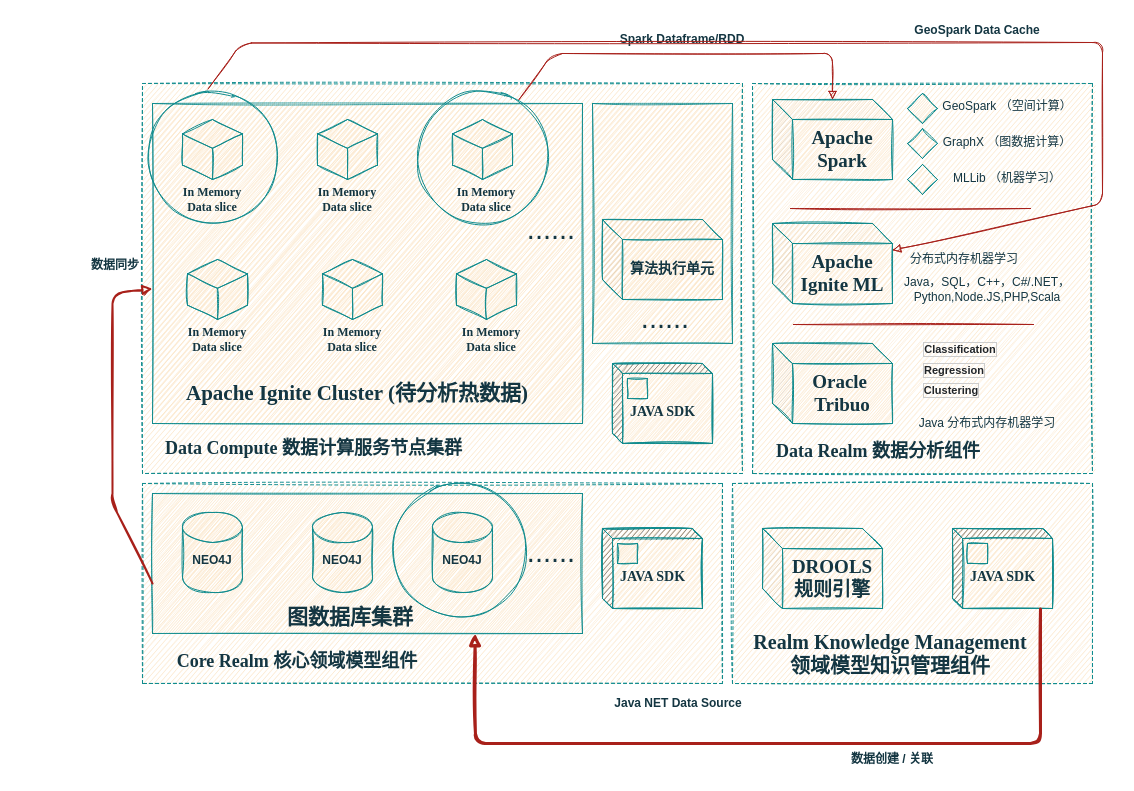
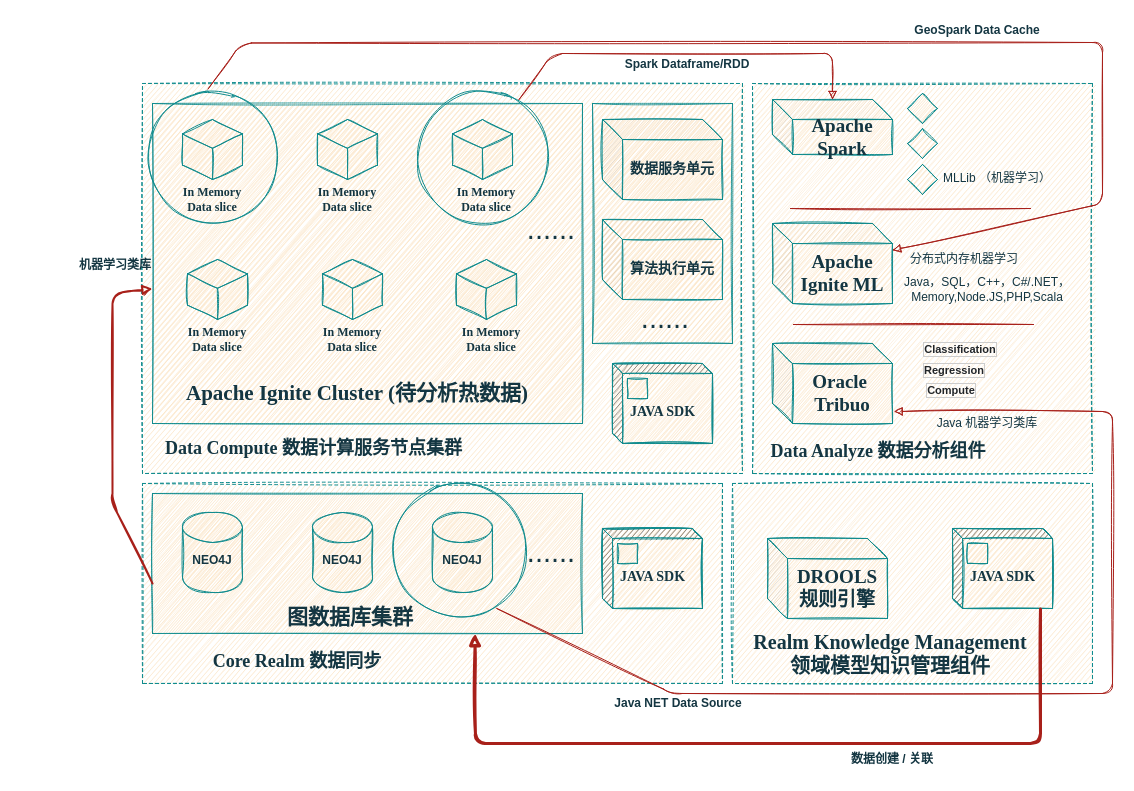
- <mxCell id="46" value="Spark Dataframe/RDD" style="text;html=1;strokeColor=none;fillColor=none;align=center;verticalAlign=middle;whiteSpace=wrap;fontStyle=1;sketch=1;labelBackgroundColor=none;fontColor=#143642;" parent="1" vertex="1"><mxGeometry x="587" y="29" width="190" height="20" as="geometry" /></mxCell>
+ <mxCell id="46" value="Spark Dataframe/RDD" style="text;html=1;strokeColor=none;fillColor=none;align=center;verticalAlign=middle;whiteSpace=wrap;fontStyle=1;sketch=1;labelBackgroundColor=none;fontColor=#143642;" parent="1" vertex="1"><mxGeometry x="592" y="54" width="190" height="20" as="geometry" /></mxCell>
- <mxCell id="49" value="GeoSpark （空间计算）" style="text;html=1;strokeColor=none;fillColor=none;align=center;verticalAlign=middle;whiteSpace=wrap;sketch=1;labelBackgroundColor=none;fontColor=#143642;" parent="1" vertex="1"><mxGeometry x="937" y="96" width="140" height="20" as="geometry" /></mxCell>
- <mxCell id="42" value="&lt;span style=&quot;font-size: 19px&quot;&gt;&lt;b&gt;Apache Spark&lt;/b&gt;&lt;/span&gt;" style="shape=cube;whiteSpace=wrap;html=1;boundedLbl=1;backgroundOutline=1;darkOpacity=0.05;darkOpacity2=0.1;strokeColor=#0F8B8D;fontFamily=Times New Roman;fillColor=#FAE5C7;sketch=1;labelBackgroundColor=none;fontColor=#143642;" parent="1" vertex="1"><mxGeometry x="772" y="99" width="120" height="80" as="geometry" /></mxCell>
+ <mxCell id="42" value="&lt;span style=&quot;font-size: 19px&quot;&gt;&lt;b&gt;Apache Spark&lt;/b&gt;&lt;/span&gt;" style="shape=cube;whiteSpace=wrap;html=1;boundedLbl=1;backgroundOutline=1;darkOpacity=0.05;darkOpacity2=0.1;strokeColor=#0F8B8D;fontFamily=Times New Roman;fillColor=#FAE5C7;sketch=1;labelBackgroundColor=none;fontColor=#143642;" parent="1" vertex="1"><mxGeometry x="772" y="99" width="120" height="55" as="geometry" /></mxCell>
- <mxCell id="52" value="GraphX （图数据计算）" style="text;html=1;strokeColor=none;fillColor=none;align=center;verticalAlign=middle;whiteSpace=wrap;sketch=1;labelBackgroundColor=none;fontColor=#143642;" parent="1" vertex="1"><mxGeometry x="937" y="132" width="140" height="20" as="geometry" /></mxCell>
+ <mxCell id="39" value="&lt;font style=&quot;font-size: 14px&quot;&gt;&lt;b&gt;数据服务单元&lt;/b&gt;&lt;/font&gt;" style="shape=cube;whiteSpace=wrap;html=1;boundedLbl=1;backgroundOutline=1;darkOpacity=0.05;darkOpacity2=0.1;strokeColor=#0F8B8D;fillColor=#FAE5C7;fontFamily=Times New Roman;sketch=1;labelBackgroundColor=none;fontColor=#143642;" parent="1" vertex="1"><mxGeometry x="602" y="119" width="120" height="80" as="geometry" /></mxCell>
- <mxCell id="56" value="MLLib （机器学习）" style="text;html=1;strokeColor=none;fillColor=none;align=center;verticalAlign=middle;whiteSpace=wrap;sketch=1;labelBackgroundColor=none;fontColor=#143642;" parent="1" vertex="1"><mxGeometry x="947" y="168" width="120" height="20" as="geometry" /></mxCell>
+ <mxCell id="56" value="MLLib （机器学习）" style="text;html=1;strokeColor=none;fillColor=none;align=center;verticalAlign=middle;whiteSpace=wrap;sketch=1;labelBackgroundColor=none;fontColor=#143642;" parent="1" vertex="1"><mxGeometry x="937" y="168" width="120" height="20" as="geometry" /></mxCell>
- <mxCell id="69" value="数据同步" style="text;html=1;strokeColor=none;fillColor=none;align=center;verticalAlign=middle;whiteSpace=wrap;fontStyle=1;horizontal=1;sketch=1;labelBackgroundColor=none;fontColor=#143642;" parent="1" vertex="1"><mxGeometry x="20" y="255" width="190" height="20" as="geometry" /></mxCell>
+ <mxCell id="69" value="机器学习类库" style="text;html=1;strokeColor=none;fillColor=none;align=center;verticalAlign=middle;whiteSpace=wrap;fontStyle=1;horizontal=1;sketch=1;labelBackgroundColor=none;fontColor=#143642;" parent="1" vertex="1"><mxGeometry x="20" y="255" width="190" height="20" as="geometry" /></mxCell>
- <mxCell id="67" value="Java，SQL，C++，C#/.NET，Python,Node.JS,PHP,Scala" style="text;html=1;strokeColor=none;fillColor=none;align=center;verticalAlign=middle;whiteSpace=wrap;fontStyle=0;sketch=1;labelBackgroundColor=none;fontColor=#143642;" parent="1" vertex="1"><mxGeometry x="872" y="279" width="230" height="20" as="geometry" /></mxCell>
+ <mxCell id="67" value="Java，SQL，C++，C#/.NET，Memory,Node.JS,PHP,Scala" style="text;html=1;strokeColor=none;fillColor=none;align=center;verticalAlign=middle;whiteSpace=wrap;fontStyle=0;sketch=1;labelBackgroundColor=none;fontColor=#143642;" parent="1" vertex="1"><mxGeometry x="872" y="279" width="230" height="20" as="geometry" /></mxCell>
- <mxCell id="63" value="&lt;font color=&quot;#212529&quot; face=&quot;libre franklin, helvetica, arial, serif&quot;&gt;&lt;b&gt;Clustering&lt;/b&gt;&lt;/font&gt;" style="text;html=1;strokeColor=none;fillColor=none;align=center;verticalAlign=middle;fontSize=11;labelBackgroundColor=none;labelBorderColor=#CCCCCC;spacingTop=0;spacing=2;whiteSpace=wrap;horizontal=1;sketch=1;fontColor=#143642;" parent="1" vertex="1"><mxGeometry x="931" y="380" width="40" height="20" as="geometry" /></mxCell>
+ <mxCell id="63" value="&lt;font color=&quot;#212529&quot; face=&quot;libre franklin, helvetica, arial, serif&quot;&gt;&lt;b&gt;Compute&lt;/b&gt;&lt;/font&gt;" style="text;html=1;strokeColor=none;fillColor=none;align=center;verticalAlign=middle;fontSize=11;labelBackgroundColor=none;labelBorderColor=#CCCCCC;spacingTop=0;spacing=2;whiteSpace=wrap;horizontal=1;sketch=1;fontColor=#143642;" parent="1" vertex="1"><mxGeometry x="931" y="380" width="40" height="20" as="geometry" /></mxCell>
- <mxCell id="66" value="Java 分布式内存机器学习" style="text;html=1;strokeColor=none;fillColor=none;align=center;verticalAlign=middle;whiteSpace=wrap;fontStyle=0;sketch=1;labelBackgroundColor=none;fontColor=#143642;" parent="1" vertex="1"><mxGeometry x="867" y="413" width="240" height="20" as="geometry" /></mxCell>
+ <mxCell id="66" value="Java 机器学习类库" style="text;html=1;strokeColor=none;fillColor=none;align=center;verticalAlign=middle;whiteSpace=wrap;fontStyle=0;sketch=1;labelBackgroundColor=none;fontColor=#143642;" parent="1" vertex="1"><mxGeometry x="867" y="413" width="240" height="20" as="geometry" /></mxCell>
- <mxCell id="38" value="&lt;font face=&quot;Verdana&quot; size=&quot;1&quot;&gt;&lt;b style=&quot;font-size: 18px&quot;&gt;Data Realm 数据分析组件&lt;/b&gt;&lt;/font&gt;" style="text;html=1;strokeColor=none;fillColor=none;align=center;verticalAlign=middle;whiteSpace=wrap;fontFamily=Times New Roman;fontSize=26;sketch=1;labelBackgroundColor=none;fontColor=#143642;" parent="1" vertex="1"><mxGeometry x="702" y="438" width="352" height="20" as="geometry" /></mxCell>
+ <mxCell id="38" value="&lt;font face=&quot;Verdana&quot; size=&quot;1&quot;&gt;&lt;b style=&quot;font-size: 18px&quot;&gt;Data Analyze 数据分析组件&lt;/b&gt;&lt;/font&gt;" style="text;html=1;strokeColor=none;fillColor=none;align=center;verticalAlign=middle;whiteSpace=wrap;fontFamily=Times New Roman;fontSize=26;sketch=1;labelBackgroundColor=none;fontColor=#143642;" parent="1" vertex="1"><mxGeometry x="702" y="438" width="352" height="20" as="geometry" /></mxCell>
- <mxCell id="14" value="&lt;font style=&quot;font-size: 19px&quot;&gt;&lt;b&gt;DROOLS&lt;br&gt;规则引擎&lt;/b&gt;&lt;/font&gt;" style="shape=cube;whiteSpace=wrap;html=1;boundedLbl=1;backgroundOutline=1;darkOpacity=0.05;darkOpacity2=0.1;strokeColor=#0F8B8D;fillColor=#FAE5C7;fontFamily=Times New Roman;sketch=1;labelBackgroundColor=none;fontColor=#143642;" parent="1" vertex="1"><mxGeometry x="762" y="528" width="120" height="80" as="geometry" /></mxCell>
+ <mxCell id="14" value="&lt;font style=&quot;font-size: 19px&quot;&gt;&lt;b&gt;DROOLS&lt;br&gt;规则引擎&lt;/b&gt;&lt;/font&gt;" style="shape=cube;whiteSpace=wrap;html=1;boundedLbl=1;backgroundOutline=1;darkOpacity=0.05;darkOpacity2=0.1;strokeColor=#0F8B8D;fillColor=#FAE5C7;fontFamily=Times New Roman;sketch=1;labelBackgroundColor=none;fontColor=#143642;" parent="1" vertex="1"><mxGeometry x="767" y="538" width="120" height="80" as="geometry" /></mxCell>
- <mxCell id="12" value="&lt;font size=&quot;1&quot; face=&quot;Verdana&quot;&gt;&lt;b style=&quot;font-size: 18px&quot;&gt;Core Realm 核心领域模型组件&lt;/b&gt;&lt;/font&gt;" style="text;html=1;strokeColor=none;fillColor=none;align=center;verticalAlign=middle;whiteSpace=wrap;fontFamily=Times New Roman;sketch=1;labelBackgroundColor=none;fontColor=#143642;" parent="1" vertex="1"><mxGeometry x="92" y="651" width="410" height="20" as="geometry" /></mxCell>
+ <mxCell id="12" value="&lt;font size=&quot;1&quot; face=&quot;Verdana&quot;&gt;&lt;b style=&quot;font-size: 18px&quot;&gt;Core Realm 数据同步&lt;/b&gt;&lt;/font&gt;" style="text;html=1;strokeColor=none;fillColor=none;align=center;verticalAlign=middle;whiteSpace=wrap;fontFamily=Times New Roman;sketch=1;labelBackgroundColor=none;fontColor=#143642;" parent="1" vertex="1"><mxGeometry x="92" y="651" width="410" height="20" as="geometry" /></mxCell>
+ <mxCell id="50" value="" style="endArrow=none;html=1;entryX=0.776;entryY=0.05;entryDx=0;entryDy=0;entryPerimeter=0;endFill=0;startArrow=block;startFill=1;sketch=1;exitX=1.013;exitY=0.85;exitDx=0;exitDy=0;exitPerimeter=0;labelBackgroundColor=none;strokeColor=#A8201A;fontColor=default;" parent="1" source="44" target="37" edge="1"><mxGeometry width="50" height="50" relative="1" as="geometry"><mxPoint x="975.44" y="799" as="sourcePoint" /><mxPoint x="661.999" y="799.011" as="targetPoint" /><Array as="points"><mxPoint x="1112" y="411" /><mxPoint x="1112" y="693" /><mxPoint x="672" y="693" /></Array></mxGeometry></mxCell>
